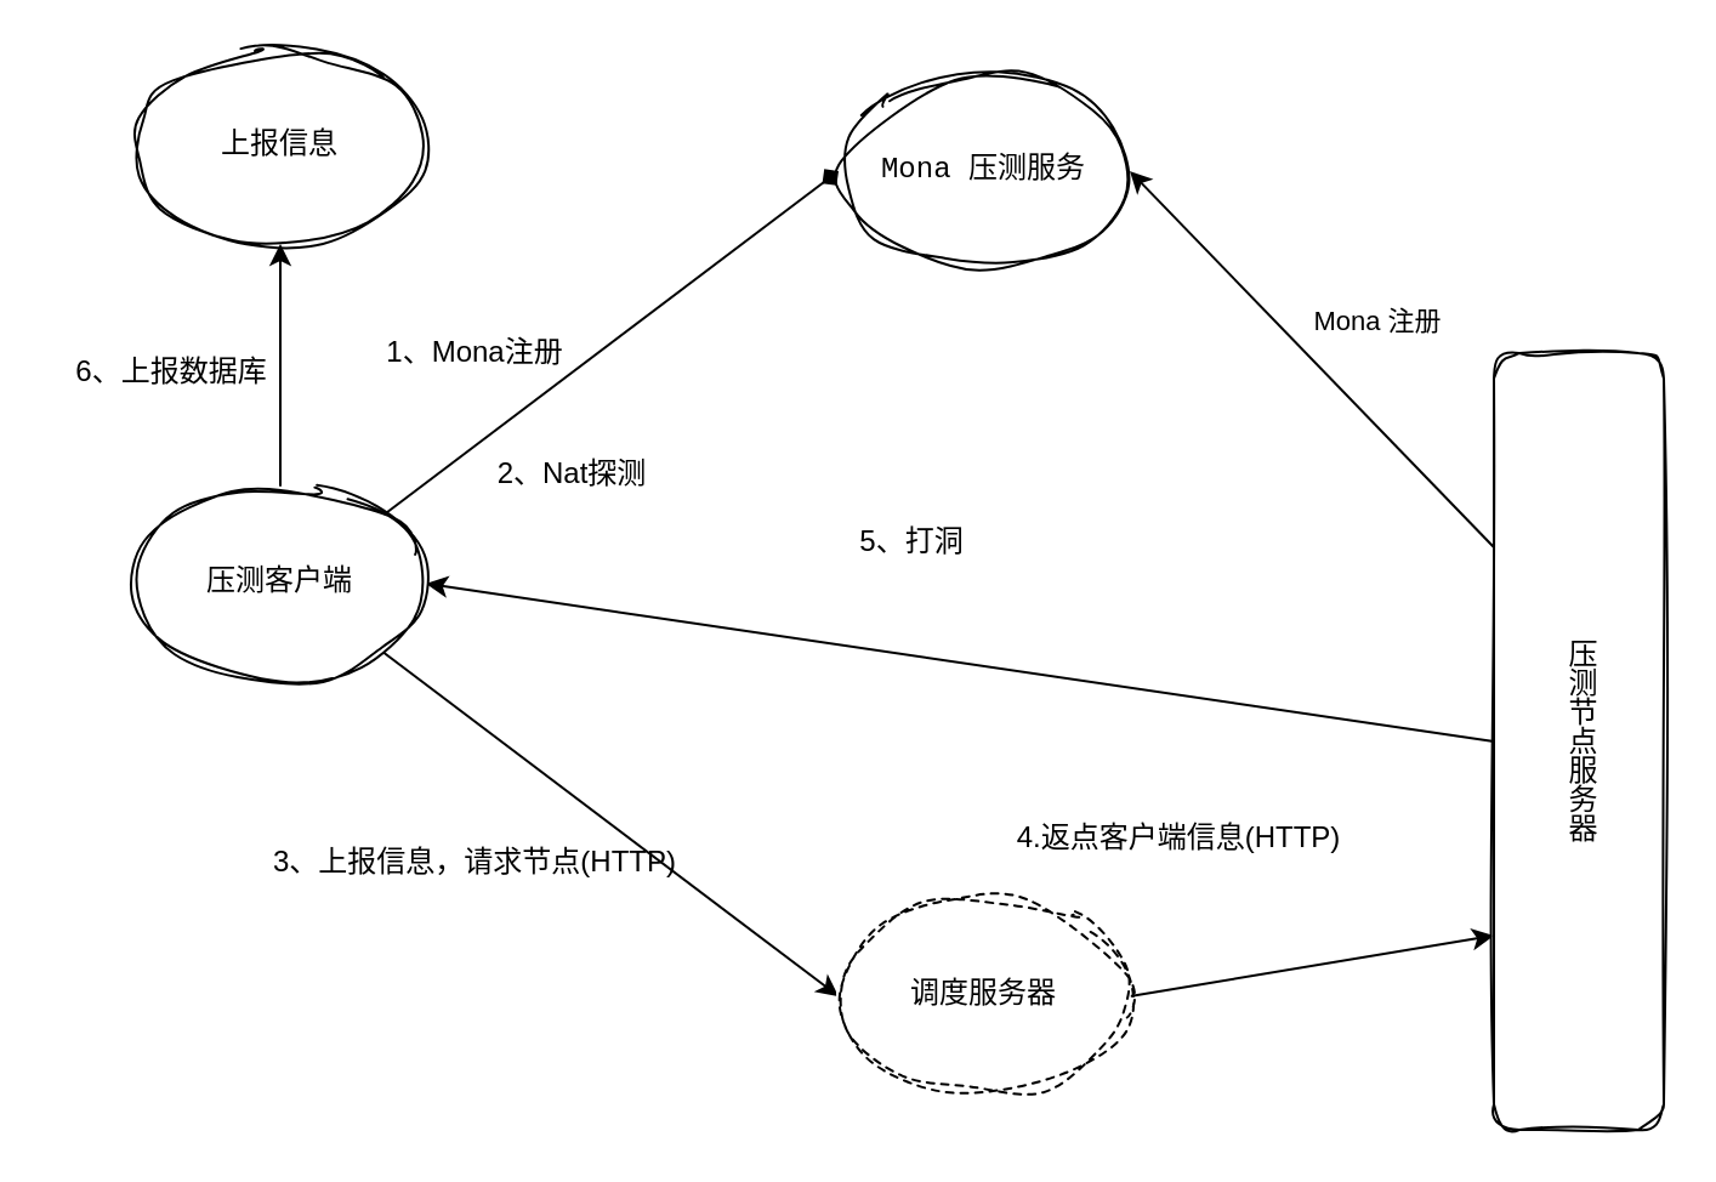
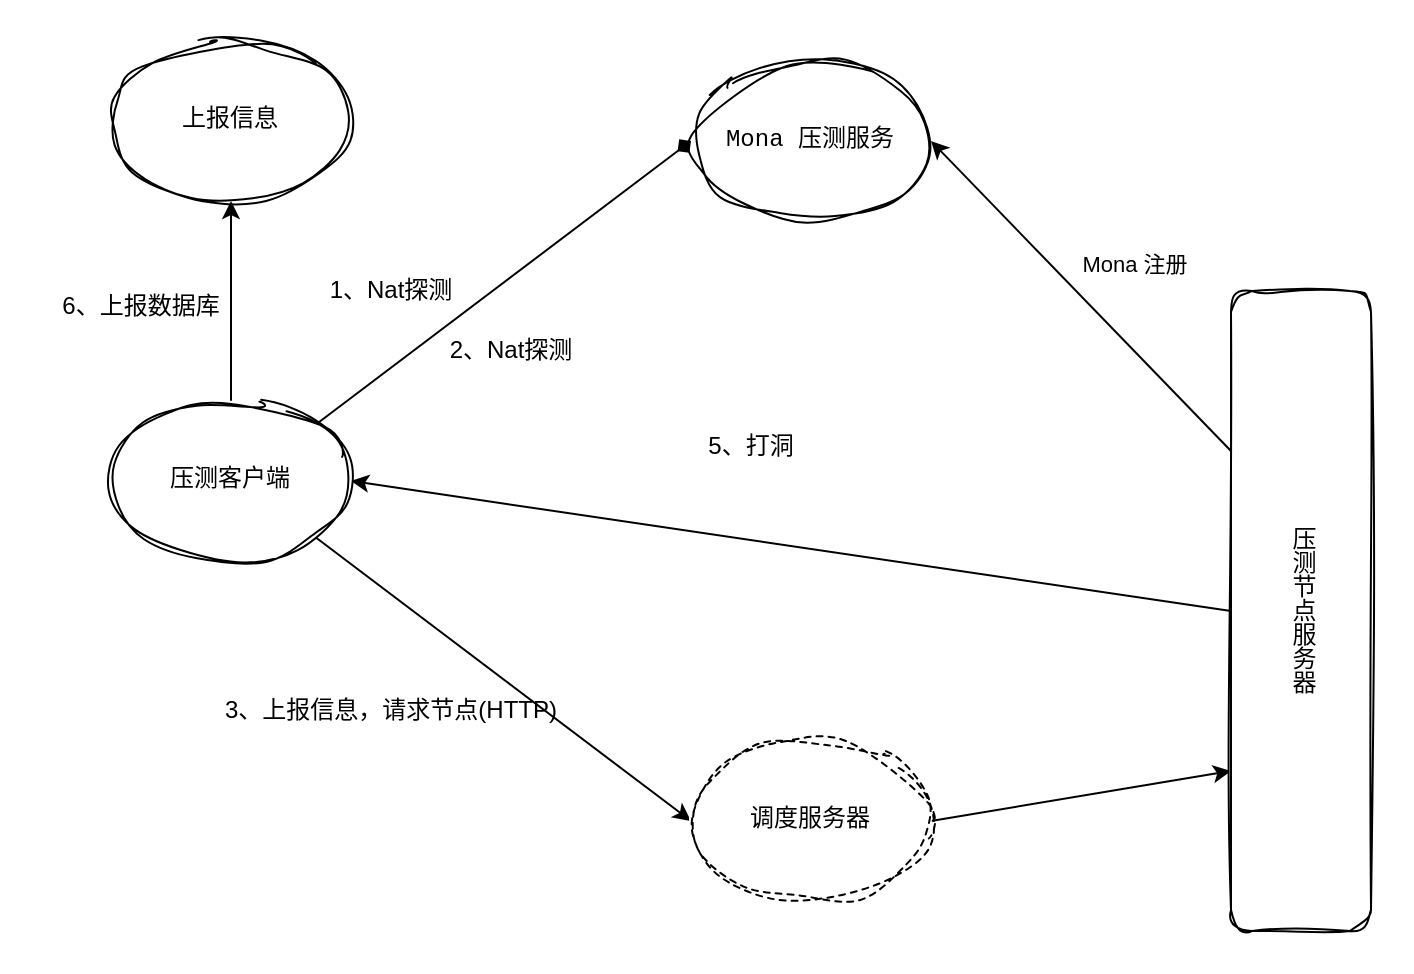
- <mxCell id="8" value="1、Mona注册" style="text;html=1;align=center;verticalAlign=middle;resizable=0;points=[];autosize=1;strokeColor=none;fillColor=none;" parent="1" vertex="1"><mxGeometry x="145" y="130" width="100" height="30" as="geometry" /></mxCell>
+ <mxCell id="8" value="1、Nat探测" style="text;html=1;align=center;verticalAlign=middle;resizable=0;points=[];autosize=1;strokeColor=none;fillColor=none;" parent="1" vertex="1"><mxGeometry x="145" y="130" width="100" height="30" as="geometry" /></mxCell>
- <mxCell id="9" value="2、Nat探测" style="text;html=1;align=center;verticalAlign=middle;resizable=0;points=[];autosize=1;strokeColor=none;fillColor=none;" parent="1" vertex="1"><mxGeometry x="195" y="180" width="80" height="30" as="geometry" /></mxCell>
+ <mxCell id="9" value="2、Nat探测" style="text;html=1;align=center;verticalAlign=middle;resizable=0;points=[];autosize=1;strokeColor=none;fillColor=none;" parent="1" vertex="1"><mxGeometry x="215" y="160" width="80" height="30" as="geometry" /></mxCell>
- <mxCell id="19" value="&lt;span style=&quot;color: rgb(0, 0, 0); background-color: rgb(255, 255, 255);&quot;&gt;&lt;font&gt;4.返点客户端信息(HTTP)&lt;/font&gt;&lt;/span&gt;" style="text;html=1;align=center;verticalAlign=middle;resizable=0;points=[];autosize=1;strokeColor=none;fillColor=none;" parent="1" vertex="1"><mxGeometry x="405" y="330" width="160" height="30" as="geometry" /></mxCell>
